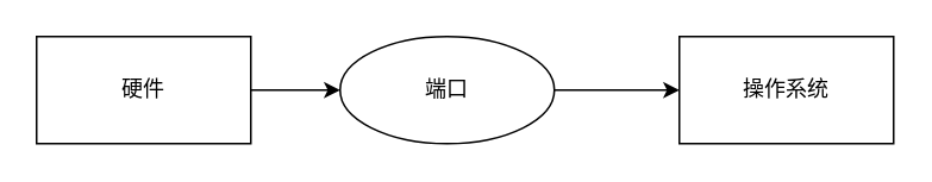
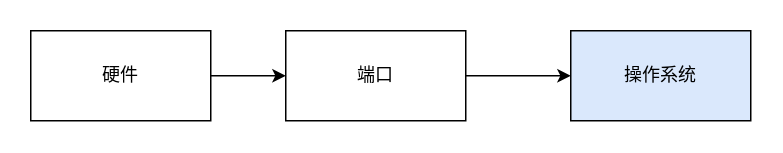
- <mxCell id="5" value="端口" style="ellipse;whiteSpace=wrap;html=1;" vertex="1" parent="1"><mxGeometry x="190" y="20" width="120" height="60" as="geometry" /></mxCell>
+ <mxCell id="5" value="端口" style="rounded=0;whiteSpace=wrap;html=1;" vertex="1" parent="1"><mxGeometry x="190" y="20" width="120" height="60" as="geometry" /></mxCell>
- <mxCell id="6" value="操作系统" style="rounded=0;whiteSpace=wrap;html=1;" vertex="1" parent="1"><mxGeometry x="380" y="20" width="120" height="60" as="geometry" /></mxCell>
+ <mxCell id="6" value="操作系统" style="rounded=0;whiteSpace=wrap;html=1;fillColor=#dae8fc;" vertex="1" parent="1"><mxGeometry x="380" y="20" width="120" height="60" as="geometry" /></mxCell>
